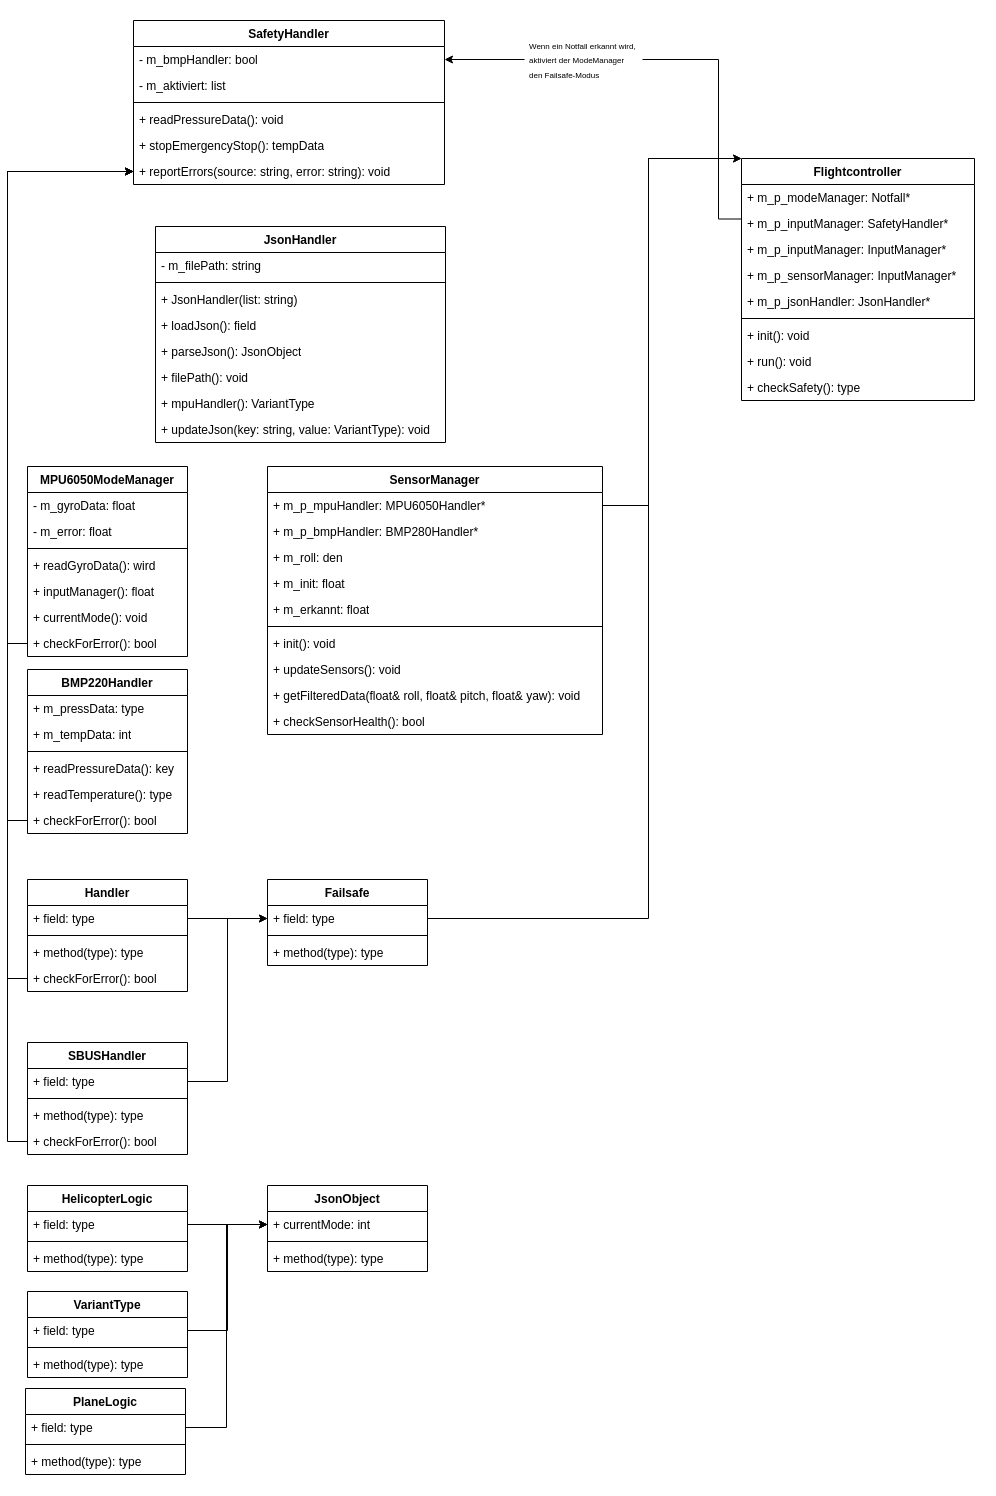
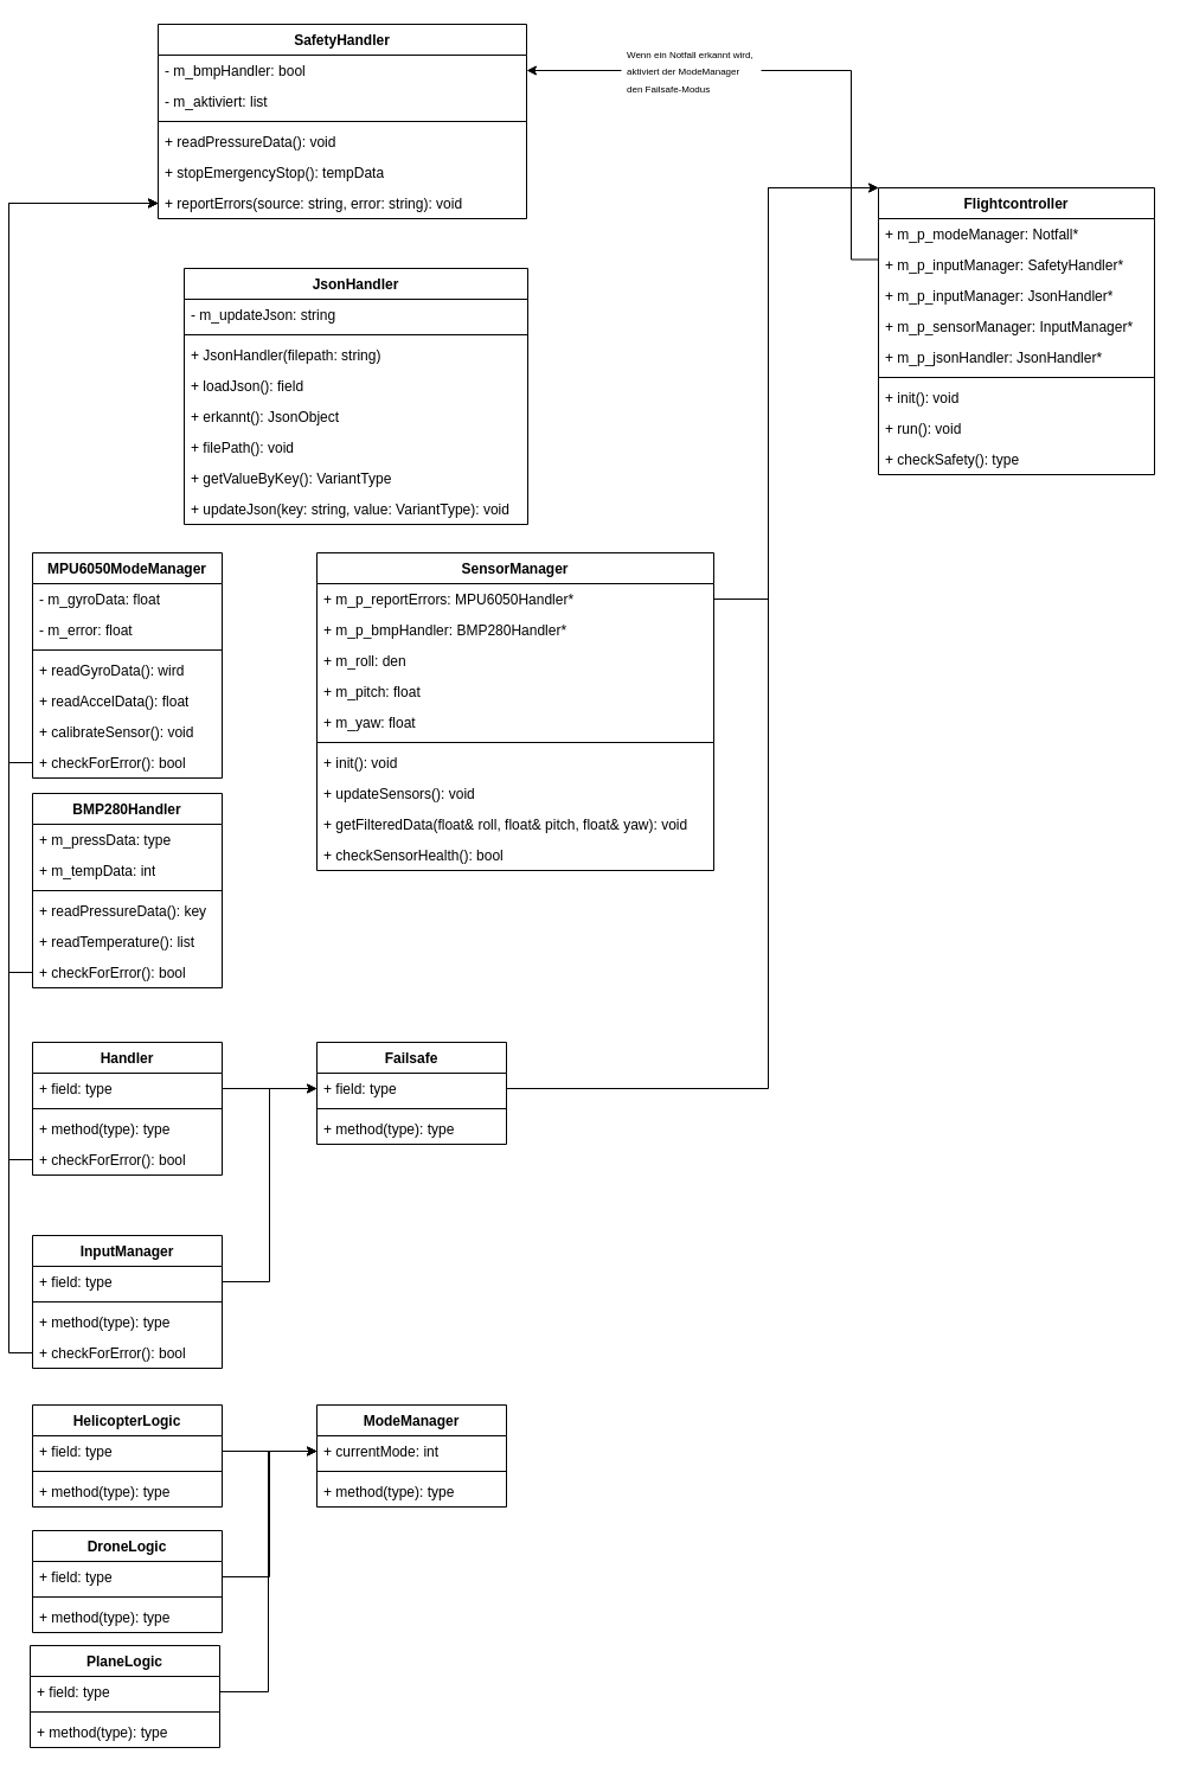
- <mxCell id="14" value="+ m_p_inputManager: InputManager* " style="text;strokeColor=none;fillColor=none;align=left;verticalAlign=top;spacingLeft=4;spacingRight=4;overflow=hidden;rotatable=0;points=[[0,0.5],[1,0.5]];portConstraint=eastwest;whiteSpace=wrap;html=1;" vertex="1" parent="11"><mxGeometry y="78" width="233" height="26" as="geometry" /></mxCell>
+ <mxCell id="14" value="+ m_p_inputManager: JsonHandler* " style="text;strokeColor=none;fillColor=none;align=left;verticalAlign=top;spacingLeft=4;spacingRight=4;overflow=hidden;rotatable=0;points=[[0,0.5],[1,0.5]];portConstraint=eastwest;whiteSpace=wrap;html=1;" vertex="1" parent="11"><mxGeometry y="78" width="233" height="26" as="geometry" /></mxCell>
- <mxCell id="3" value="- m_filePath: string&amp;nbsp;" style="text;strokeColor=none;fillColor=none;align=left;verticalAlign=top;spacingLeft=4;spacingRight=4;overflow=hidden;rotatable=0;points=[[0,0.5],[1,0.5]];portConstraint=eastwest;whiteSpace=wrap;html=1;" vertex="1" parent="2"><mxGeometry y="26" width="290" height="26" as="geometry" /></mxCell>
+ <mxCell id="3" value="- m_updateJson: string&amp;nbsp;" style="text;strokeColor=none;fillColor=none;align=left;verticalAlign=top;spacingLeft=4;spacingRight=4;overflow=hidden;rotatable=0;points=[[0,0.5],[1,0.5]];portConstraint=eastwest;whiteSpace=wrap;html=1;" vertex="1" parent="2"><mxGeometry y="26" width="290" height="26" as="geometry" /></mxCell>
- <mxCell id="5" value="+ JsonHandler(list: string)" style="text;strokeColor=none;fillColor=none;align=left;verticalAlign=top;spacingLeft=4;spacingRight=4;overflow=hidden;rotatable=0;points=[[0,0.5],[1,0.5]];portConstraint=eastwest;whiteSpace=wrap;html=1;" vertex="1" parent="2"><mxGeometry y="60" width="290" height="26" as="geometry" /></mxCell>
+ <mxCell id="5" value="+ JsonHandler(filepath: string)" style="text;strokeColor=none;fillColor=none;align=left;verticalAlign=top;spacingLeft=4;spacingRight=4;overflow=hidden;rotatable=0;points=[[0,0.5],[1,0.5]];portConstraint=eastwest;whiteSpace=wrap;html=1;" vertex="1" parent="2"><mxGeometry y="60" width="290" height="26" as="geometry" /></mxCell>
- <mxCell id="7" value="+ parseJson(): JsonObject" style="text;strokeColor=none;fillColor=none;align=left;verticalAlign=top;spacingLeft=4;spacingRight=4;overflow=hidden;rotatable=0;points=[[0,0.5],[1,0.5]];portConstraint=eastwest;whiteSpace=wrap;html=1;" vertex="1" parent="2"><mxGeometry y="112" width="290" height="26" as="geometry" /></mxCell>
+ <mxCell id="7" value="+ erkannt(): JsonObject" style="text;strokeColor=none;fillColor=none;align=left;verticalAlign=top;spacingLeft=4;spacingRight=4;overflow=hidden;rotatable=0;points=[[0,0.5],[1,0.5]];portConstraint=eastwest;whiteSpace=wrap;html=1;" vertex="1" parent="2"><mxGeometry y="112" width="290" height="26" as="geometry" /></mxCell>
- <mxCell id="9" value="+ mpuHandler(): VariantType" style="text;strokeColor=none;fillColor=none;align=left;verticalAlign=top;spacingLeft=4;spacingRight=4;overflow=hidden;rotatable=0;points=[[0,0.5],[1,0.5]];portConstraint=eastwest;whiteSpace=wrap;html=1;" vertex="1" parent="2"><mxGeometry y="164" width="290" height="26" as="geometry" /></mxCell>
+ <mxCell id="9" value="+ getValueByKey(): VariantType" style="text;strokeColor=none;fillColor=none;align=left;verticalAlign=top;spacingLeft=4;spacingRight=4;overflow=hidden;rotatable=0;points=[[0,0.5],[1,0.5]];portConstraint=eastwest;whiteSpace=wrap;html=1;" vertex="1" parent="2"><mxGeometry y="164" width="290" height="26" as="geometry" /></mxCell>
- <mxCell id="30" value="+ m_p_mpuHandler: MPU6050Handler*" style="text;strokeColor=none;fillColor=none;align=left;verticalAlign=top;spacingLeft=4;spacingRight=4;overflow=hidden;rotatable=0;points=[[0,0.5],[1,0.5]];portConstraint=eastwest;whiteSpace=wrap;html=1;" vertex="1" parent="29"><mxGeometry y="26" width="335" height="26" as="geometry" /></mxCell>
+ <mxCell id="30" value="+ m_p_reportErrors: MPU6050Handler*" style="text;strokeColor=none;fillColor=none;align=left;verticalAlign=top;spacingLeft=4;spacingRight=4;overflow=hidden;rotatable=0;points=[[0,0.5],[1,0.5]];portConstraint=eastwest;whiteSpace=wrap;html=1;" vertex="1" parent="29"><mxGeometry y="26" width="335" height="26" as="geometry" /></mxCell>
- <mxCell id="33" value="+ m_init: float" style="text;strokeColor=none;fillColor=none;align=left;verticalAlign=top;spacingLeft=4;spacingRight=4;overflow=hidden;rotatable=0;points=[[0,0.5],[1,0.5]];portConstraint=eastwest;whiteSpace=wrap;html=1;" vertex="1" parent="29"><mxGeometry y="104" width="335" height="26" as="geometry" /></mxCell>
+ <mxCell id="33" value="+ m_pitch: float" style="text;strokeColor=none;fillColor=none;align=left;verticalAlign=top;spacingLeft=4;spacingRight=4;overflow=hidden;rotatable=0;points=[[0,0.5],[1,0.5]];portConstraint=eastwest;whiteSpace=wrap;html=1;" vertex="1" parent="29"><mxGeometry y="104" width="335" height="26" as="geometry" /></mxCell>
- <mxCell id="26" value="+ inputManager(): float" style="text;strokeColor=none;fillColor=none;align=left;verticalAlign=top;spacingLeft=4;spacingRight=4;overflow=hidden;rotatable=0;points=[[0,0.5],[1,0.5]];portConstraint=eastwest;whiteSpace=wrap;html=1;" vertex="1" parent="21"><mxGeometry y="112" width="160" height="26" as="geometry" /></mxCell>
+ <mxCell id="26" value="+ readAccelData(): float" style="text;strokeColor=none;fillColor=none;align=left;verticalAlign=top;spacingLeft=4;spacingRight=4;overflow=hidden;rotatable=0;points=[[0,0.5],[1,0.5]];portConstraint=eastwest;whiteSpace=wrap;html=1;" vertex="1" parent="21"><mxGeometry y="112" width="160" height="26" as="geometry" /></mxCell>
- <mxCell id="34" value="+ m_erkannt: float" style="text;strokeColor=none;fillColor=none;align=left;verticalAlign=top;spacingLeft=4;spacingRight=4;overflow=hidden;rotatable=0;points=[[0,0.5],[1,0.5]];portConstraint=eastwest;whiteSpace=wrap;html=1;" vertex="1" parent="29"><mxGeometry y="130" width="335" height="26" as="geometry" /></mxCell>
+ <mxCell id="34" value="+ m_yaw: float" style="text;strokeColor=none;fillColor=none;align=left;verticalAlign=top;spacingLeft=4;spacingRight=4;overflow=hidden;rotatable=0;points=[[0,0.5],[1,0.5]];portConstraint=eastwest;whiteSpace=wrap;html=1;" vertex="1" parent="29"><mxGeometry y="130" width="335" height="26" as="geometry" /></mxCell>
- <mxCell id="27" value="+ currentMode(): void" style="text;strokeColor=none;fillColor=none;align=left;verticalAlign=top;spacingLeft=4;spacingRight=4;overflow=hidden;rotatable=0;points=[[0,0.5],[1,0.5]];portConstraint=eastwest;whiteSpace=wrap;html=1;" vertex="1" parent="21"><mxGeometry y="138" width="160" height="26" as="geometry" /></mxCell>
+ <mxCell id="27" value="+ calibrateSensor(): void" style="text;strokeColor=none;fillColor=none;align=left;verticalAlign=top;spacingLeft=4;spacingRight=4;overflow=hidden;rotatable=0;points=[[0,0.5],[1,0.5]];portConstraint=eastwest;whiteSpace=wrap;html=1;" vertex="1" parent="21"><mxGeometry y="138" width="160" height="26" as="geometry" /></mxCell>
- <mxCell id="41" value="BMP220Handler" style="swimlane;fontStyle=1;align=center;verticalAlign=top;childLayout=stackLayout;horizontal=1;startSize=26;horizontalStack=0;resizeParent=1;resizeParentMax=0;resizeLast=0;collapsible=1;marginBottom=0;whiteSpace=wrap;html=1;" vertex="1" parent="1"><mxGeometry x="22" y="669" width="160" height="164" as="geometry" /></mxCell>
+ <mxCell id="41" value="BMP280Handler" style="swimlane;fontStyle=1;align=center;verticalAlign=top;childLayout=stackLayout;horizontal=1;startSize=26;horizontalStack=0;resizeParent=1;resizeParentMax=0;resizeLast=0;collapsible=1;marginBottom=0;whiteSpace=wrap;html=1;" vertex="1" parent="1"><mxGeometry x="22" y="669" width="160" height="164" as="geometry" /></mxCell>
- <mxCell id="46" value="+ readTemperature(): type" style="text;strokeColor=none;fillColor=none;align=left;verticalAlign=top;spacingLeft=4;spacingRight=4;overflow=hidden;rotatable=0;points=[[0,0.5],[1,0.5]];portConstraint=eastwest;whiteSpace=wrap;html=1;" vertex="1" parent="41"><mxGeometry y="112" width="160" height="26" as="geometry" /></mxCell>
+ <mxCell id="46" value="+ readTemperature(): list" style="text;strokeColor=none;fillColor=none;align=left;verticalAlign=top;spacingLeft=4;spacingRight=4;overflow=hidden;rotatable=0;points=[[0,0.5],[1,0.5]];portConstraint=eastwest;whiteSpace=wrap;html=1;" vertex="1" parent="41"><mxGeometry y="112" width="160" height="26" as="geometry" /></mxCell>
- <mxCell id="77" value="SBUSHandler" style="swimlane;fontStyle=1;align=center;verticalAlign=top;childLayout=stackLayout;horizontal=1;startSize=26;horizontalStack=0;resizeParent=1;resizeParentMax=0;resizeLast=0;collapsible=1;marginBottom=0;whiteSpace=wrap;html=1;" vertex="1" parent="1"><mxGeometry x="22" y="1042" width="160" height="112" as="geometry" /></mxCell>
+ <mxCell id="77" value="InputManager" style="swimlane;fontStyle=1;align=center;verticalAlign=top;childLayout=stackLayout;horizontal=1;startSize=26;horizontalStack=0;resizeParent=1;resizeParentMax=0;resizeLast=0;collapsible=1;marginBottom=0;whiteSpace=wrap;html=1;" vertex="1" parent="1"><mxGeometry x="22" y="1042" width="160" height="112" as="geometry" /></mxCell>
- <mxCell id="48" value="JsonObject" style="swimlane;fontStyle=1;align=center;verticalAlign=top;childLayout=stackLayout;horizontal=1;startSize=26;horizontalStack=0;resizeParent=1;resizeParentMax=0;resizeLast=0;collapsible=1;marginBottom=0;whiteSpace=wrap;html=1;" vertex="1" parent="1"><mxGeometry x="262" y="1185" width="160" height="86" as="geometry" /></mxCell>
+ <mxCell id="48" value="ModeManager" style="swimlane;fontStyle=1;align=center;verticalAlign=top;childLayout=stackLayout;horizontal=1;startSize=26;horizontalStack=0;resizeParent=1;resizeParentMax=0;resizeLast=0;collapsible=1;marginBottom=0;whiteSpace=wrap;html=1;" vertex="1" parent="1"><mxGeometry x="262" y="1185" width="160" height="86" as="geometry" /></mxCell>
- <mxCell id="56" value="VariantType" style="swimlane;fontStyle=1;align=center;verticalAlign=top;childLayout=stackLayout;horizontal=1;startSize=26;horizontalStack=0;resizeParent=1;resizeParentMax=0;resizeLast=0;collapsible=1;marginBottom=0;whiteSpace=wrap;html=1;" vertex="1" parent="1"><mxGeometry x="22" y="1291" width="160" height="86" as="geometry" /></mxCell>
+ <mxCell id="56" value="DroneLogic" style="swimlane;fontStyle=1;align=center;verticalAlign=top;childLayout=stackLayout;horizontal=1;startSize=26;horizontalStack=0;resizeParent=1;resizeParentMax=0;resizeLast=0;collapsible=1;marginBottom=0;whiteSpace=wrap;html=1;" vertex="1" parent="1"><mxGeometry x="22" y="1291" width="160" height="86" as="geometry" /></mxCell>
